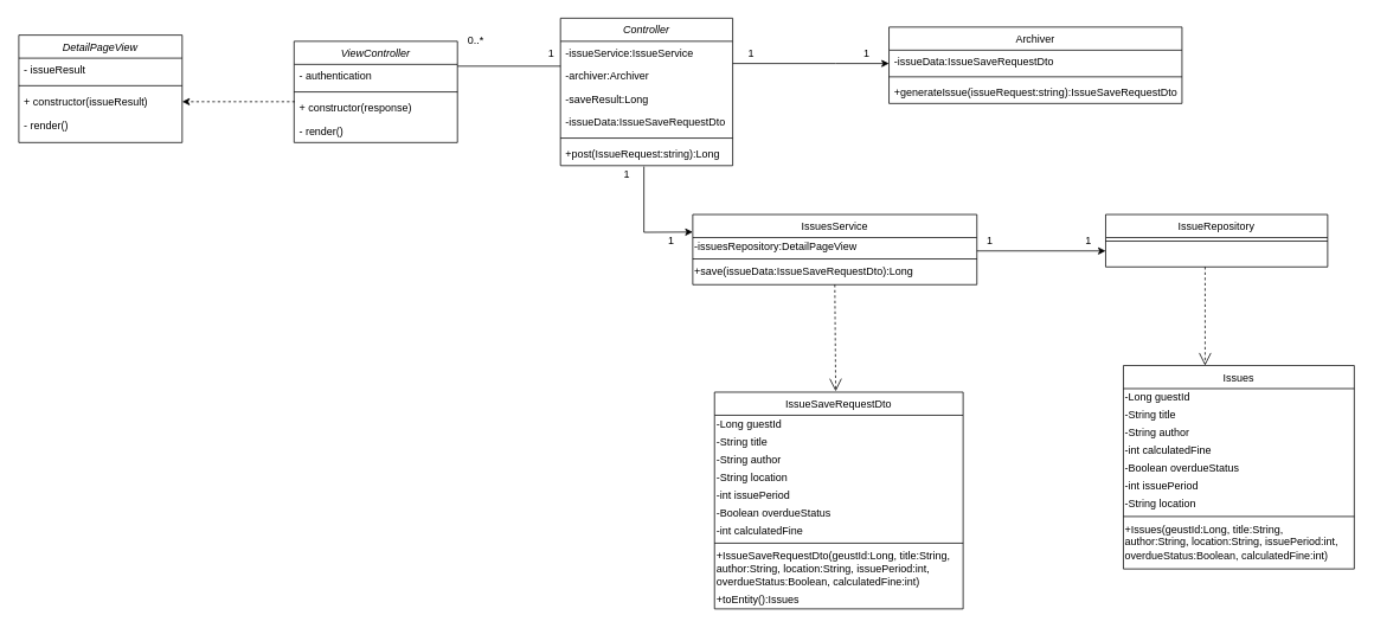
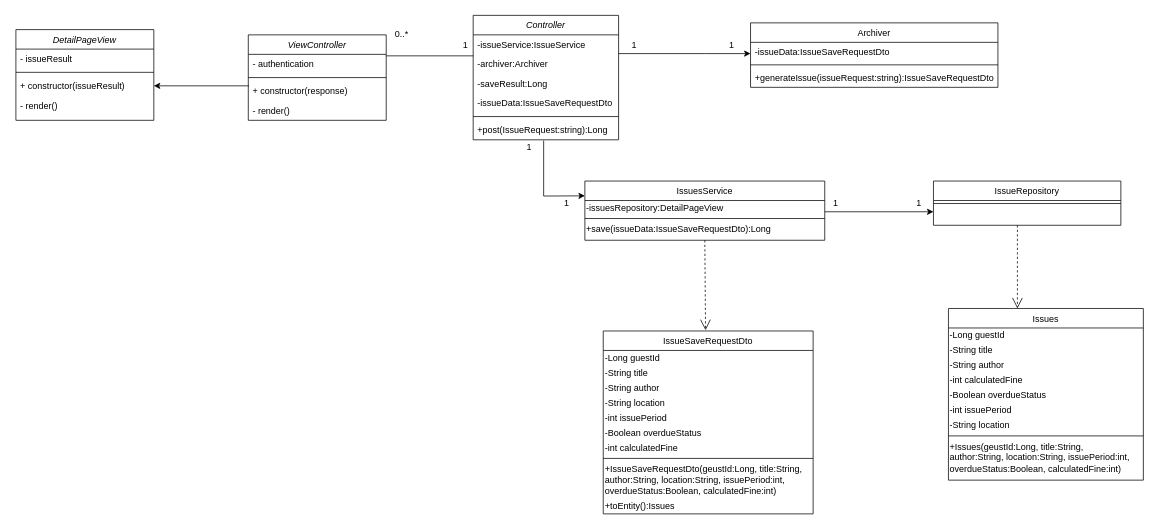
- <mxCell id="54" style="edgeStyle=orthogonalEdgeStyle;rounded=0;orthogonalLoop=1;jettySize=auto;html=1;entryX=1;entryY=0.5;entryDx=0;entryDy=0;exitX=0.005;exitY=0.231;exitDx=0;exitDy=0;exitPerimeter=0;dashed=1;" parent="1" source="58" target="63" edge="1"><mxGeometry relative="1" as="geometry"><mxPoint x="421.08" y="159.012" as="sourcePoint" /></mxGeometry></mxCell>
+ <mxCell id="54" style="edgeStyle=orthogonalEdgeStyle;rounded=0;orthogonalLoop=1;jettySize=auto;html=1;entryX=1;entryY=0.5;entryDx=0;entryDy=0;exitX=0.005;exitY=0.231;exitDx=0;exitDy=0;exitPerimeter=0;" parent="1" source="58" target="63" edge="1"><mxGeometry relative="1" as="geometry"><mxPoint x="421.08" y="159.012" as="sourcePoint" /></mxGeometry></mxCell>
